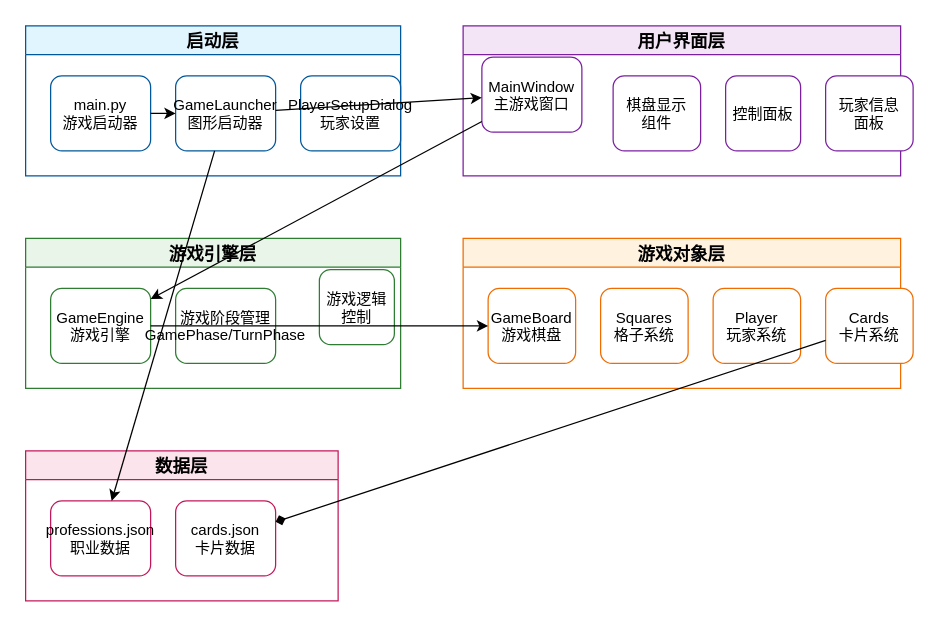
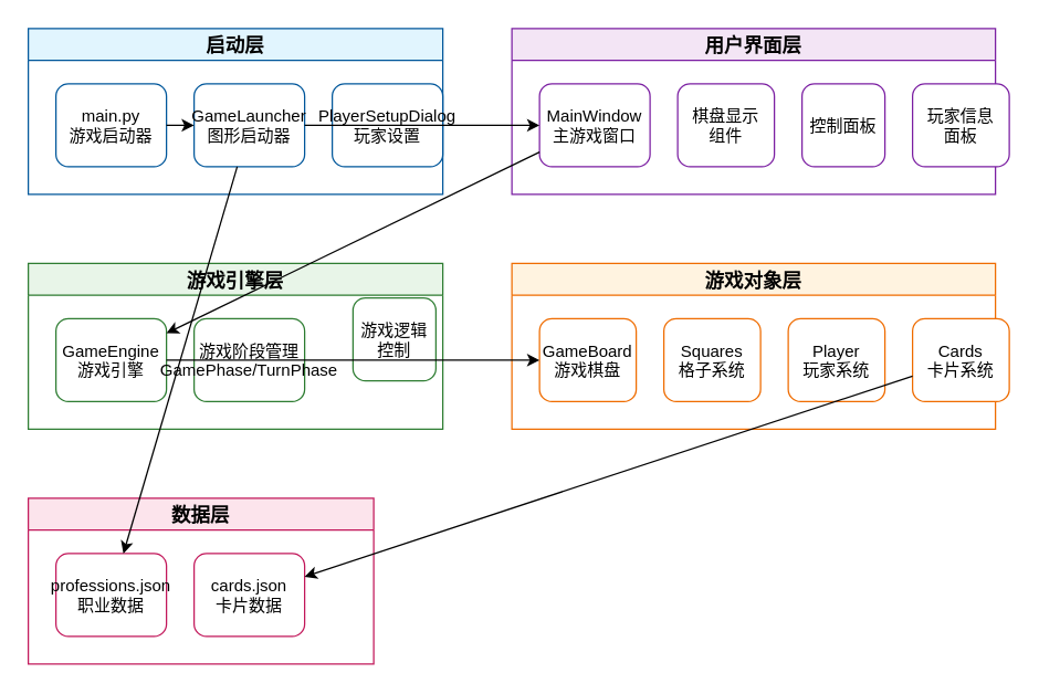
- <mxCell id="7" value="MainWindow&#10;主游戏窗口" style="rounded=1;fillColor=#ffffff;strokeColor=#7b1fa2;" vertex="1" parent="6"><mxGeometry x="15" y="25" width="80" height="60" as="geometry" /></mxCell>
+ <mxCell id="7" value="MainWindow&#10;主游戏窗口" style="rounded=1;fillColor=#ffffff;strokeColor=#7b1fa2;" vertex="1" parent="6"><mxGeometry x="20" y="40" width="80" height="60" as="geometry" /></mxCell>
- <mxCell id="28" edge="1" parent="1" source="19" target="22" style="endArrow=diamond;"><mxGeometry relative="1" as="geometry" /></mxCell>
+ <mxCell id="28" edge="1" parent="1" source="19" target="22"><mxGeometry relative="1" as="geometry" /></mxCell>
